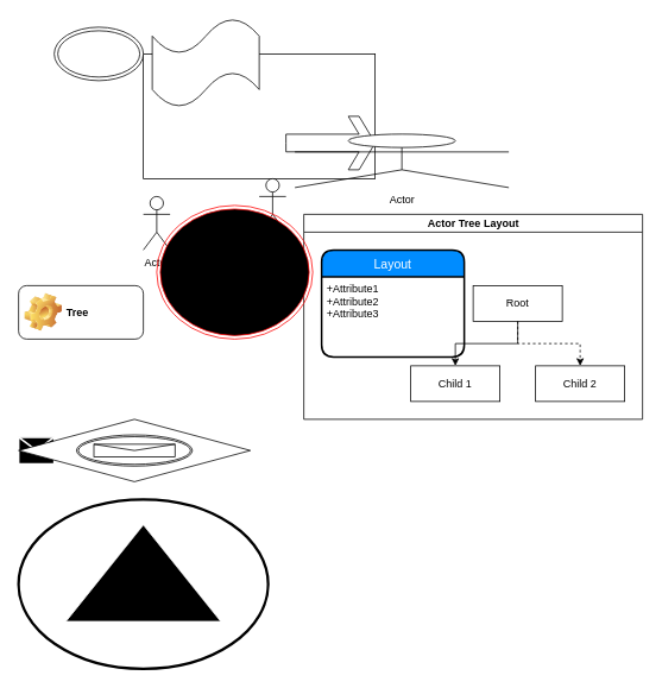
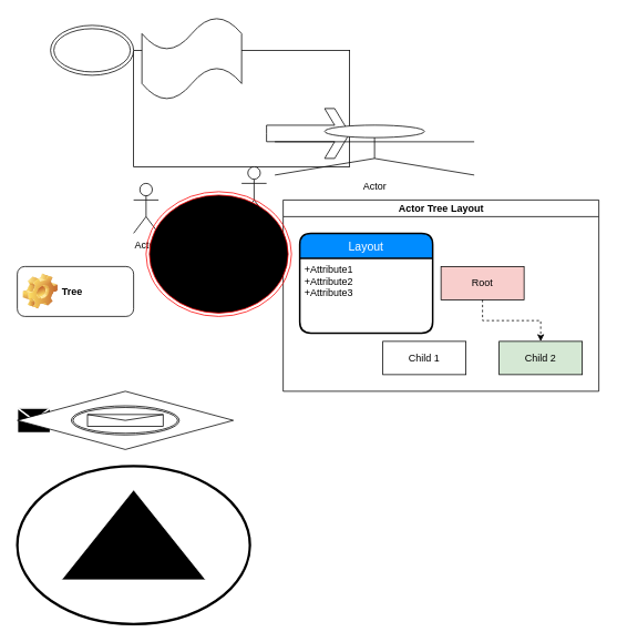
- <mxCell id="9" value="Root" style="whiteSpace=wrap;html=1;" vertex="1" parent="8"><mxGeometry x="190" y="80" width="100" height="40" as="geometry" /></mxCell>
+ <mxCell id="9" value="Root" style="whiteSpace=wrap;html=1;fillColor=#f8cecc;" vertex="1" parent="8"><mxGeometry x="190" y="80" width="100" height="40" as="geometry" /></mxCell>
- <mxCell id="11" value="" style="edgeStyle=elbowEdgeStyle;elbow=vertical;html=1;rounded=0;" edge="1" parent="8" source="9" target="10"><mxGeometry relative="1" as="geometry" /></mxCell>
- <mxCell id="12" value="Child 2" style="whiteSpace=wrap;html=1;" vertex="1" parent="8"><mxGeometry x="260" y="170" width="100" height="40" as="geometry" /></mxCell>
+ <mxCell id="12" value="Child 2" style="whiteSpace=wrap;html=1;fillColor=#d5e8d4;" vertex="1" parent="8"><mxGeometry x="260" y="170" width="100" height="40" as="geometry" /></mxCell>
